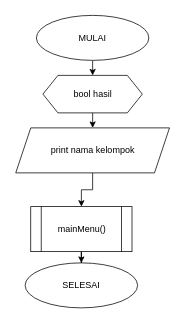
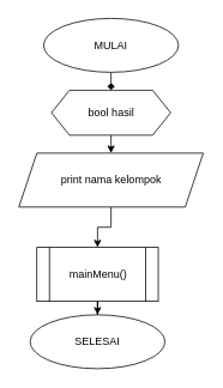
- <mxCell id="2" style="edgeStyle=orthogonalEdgeStyle;rounded=0;orthogonalLoop=1;jettySize=auto;html=1;exitX=0.5;exitY=1;exitDx=0;exitDy=0;entryX=0.5;entryY=0;entryDx=0;entryDy=0;" edge="1" parent="1" source="3" target="10"><mxGeometry relative="1" as="geometry" /></mxCell>
+ <mxCell id="2" style="edgeStyle=orthogonalEdgeStyle;rounded=0;orthogonalLoop=1;jettySize=auto;html=1;exitX=0.5;exitY=1;exitDx=0;exitDy=0;entryX=0.5;entryY=0;entryDx=0;entryDy=0;endArrow=diamond;" edge="1" parent="1" source="3" target="10"><mxGeometry relative="1" as="geometry" /></mxCell>
